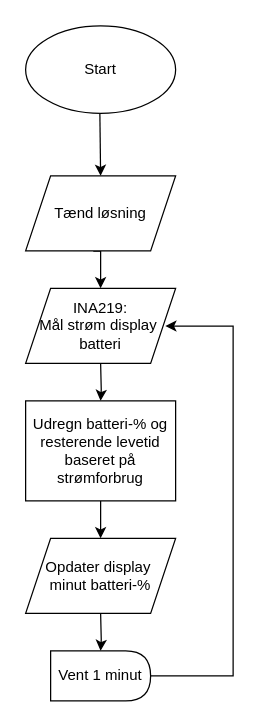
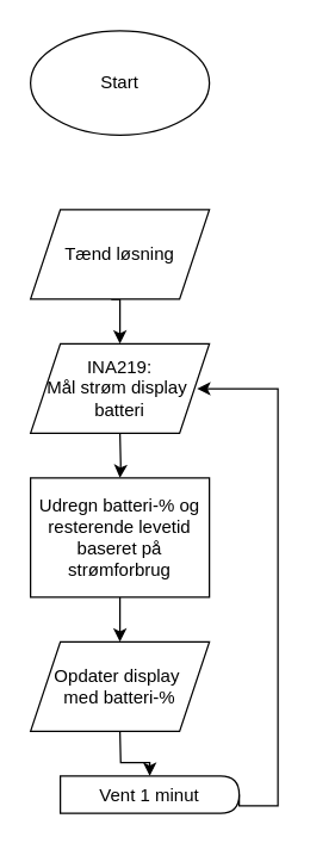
- <mxCell id="13" value="" style="endArrow=classic;html=1;rounded=0;entryX=0.5;entryY=0;entryDx=0;entryDy=0;exitX=0.495;exitY=1.003;exitDx=0;exitDy=0;exitPerimeter=0;" edge="1" parent="1" source="2" target="12"><mxGeometry width="50" height="50" relative="1" as="geometry"><mxPoint x="96" y="180" as="sourcePoint" /><mxPoint x="146" y="130" as="targetPoint" /></mxGeometry></mxCell>
- <mxCell id="11" value="&lt;div&gt;Opdater display&amp;nbsp;&lt;/div&gt;&lt;div&gt;minut batteri-%&lt;/div&gt;" style="shape=parallelogram;perimeter=parallelogramPerimeter;whiteSpace=wrap;html=1;fixedSize=1;" parent="1" vertex="1"><mxGeometry x="20" y="430" width="120" height="60" as="geometry" /></mxCell>
+ <mxCell id="11" value="&lt;div&gt;Opdater display&amp;nbsp;&lt;/div&gt;&lt;div&gt;med batteri-%&lt;/div&gt;" style="shape=parallelogram;perimeter=parallelogramPerimeter;whiteSpace=wrap;html=1;fixedSize=1;" parent="1" vertex="1"><mxGeometry x="20" y="430" width="120" height="60" as="geometry" /></mxCell>
- <mxCell id="5" value="Vent 1 minut" style="shape=delay;whiteSpace=wrap;html=1;" parent="1" vertex="1"><mxGeometry x="40" y="520" width="80" height="40" as="geometry" /></mxCell>
+ <mxCell id="5" value="Vent 1 minut" style="shape=delay;whiteSpace=wrap;html=1;" parent="1" vertex="1"><mxGeometry x="40" y="520" width="120" height="25" as="geometry" /></mxCell>
